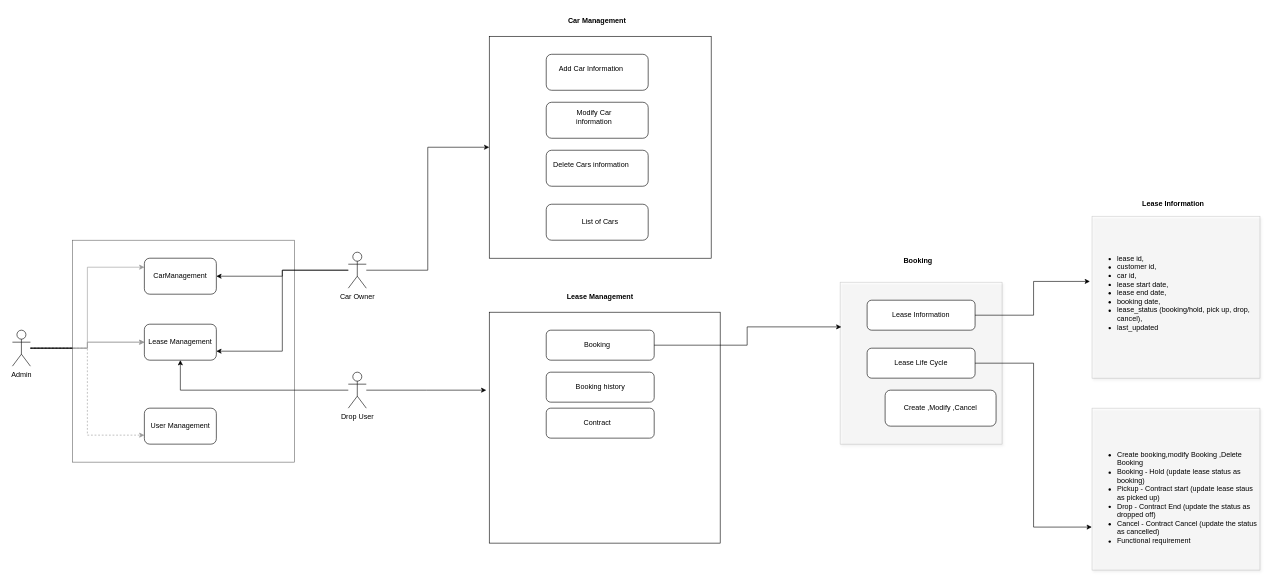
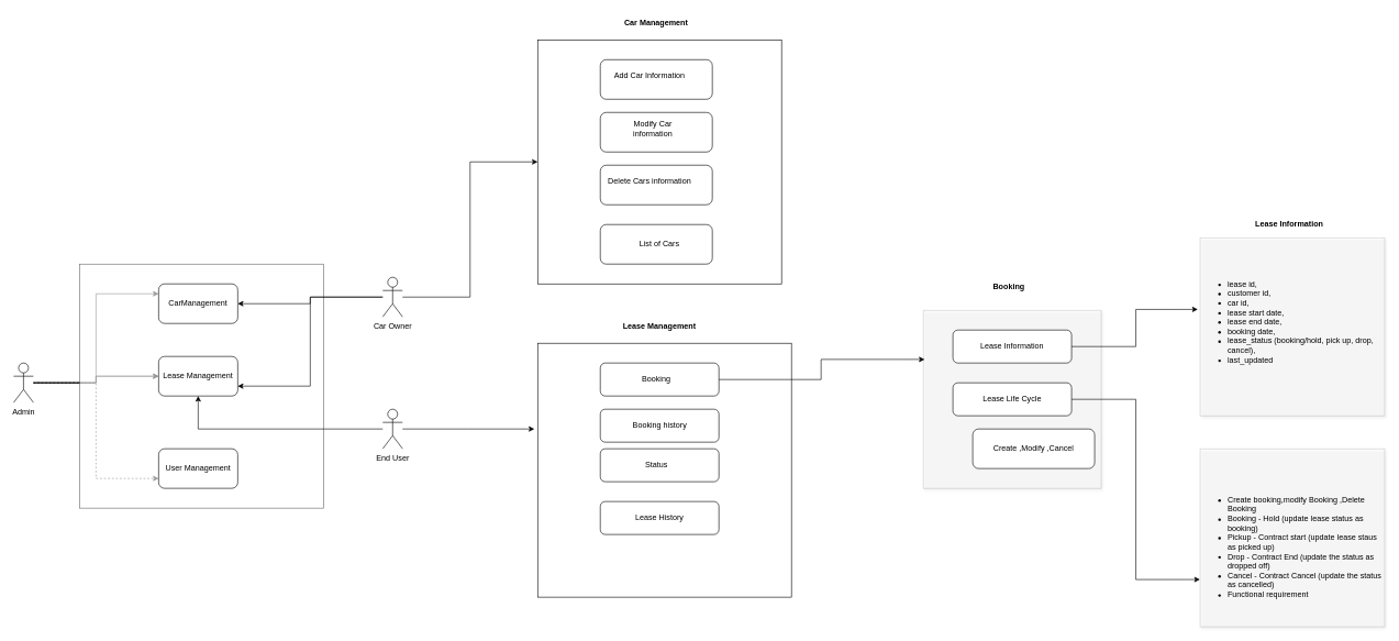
- <mxCell id="17" value="Drop User" style="shape=umlActor;verticalLabelPosition=bottom;verticalAlign=top;html=1;outlineConnect=0;" vertex="1" parent="1"><mxGeometry x="580" y="620" width="30" height="60" as="geometry" /></mxCell>
+ <mxCell id="17" value="End User" style="shape=umlActor;verticalLabelPosition=bottom;verticalAlign=top;html=1;outlineConnect=0;" vertex="1" parent="1"><mxGeometry x="580" y="620" width="30" height="60" as="geometry" /></mxCell>
- <mxCell id="35" value="Contract" style="text;html=1;align=center;verticalAlign=middle;whiteSpace=wrap;rounded=0;" vertex="1" parent="1"><mxGeometry x="947.5" y="690" width="95" height="30" as="geometry" /></mxCell>
+ <mxCell id="35" value="Status" style="text;html=1;align=center;verticalAlign=middle;whiteSpace=wrap;rounded=0;" vertex="1" parent="1"><mxGeometry x="947.5" y="690" width="95" height="30" as="geometry" /></mxCell>
+ <mxCell id="36" value="Lease History" style="rounded=1;whiteSpace=wrap;html=1;" vertex="1" parent="1"><mxGeometry x="910" y="760" width="180" height="50" as="geometry" /></mxCell>
